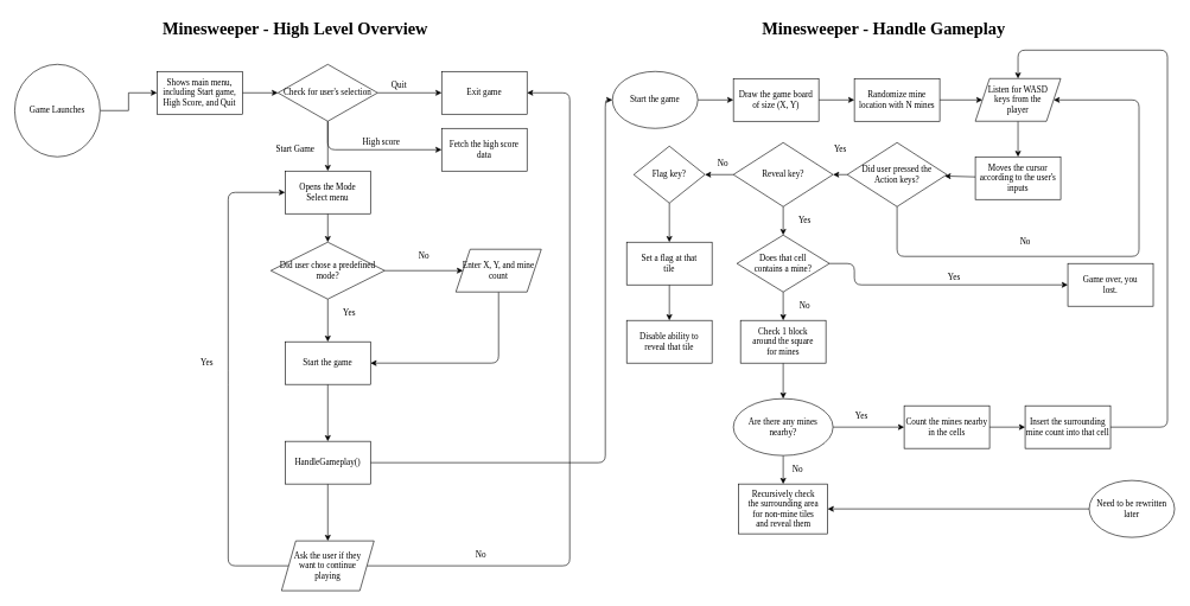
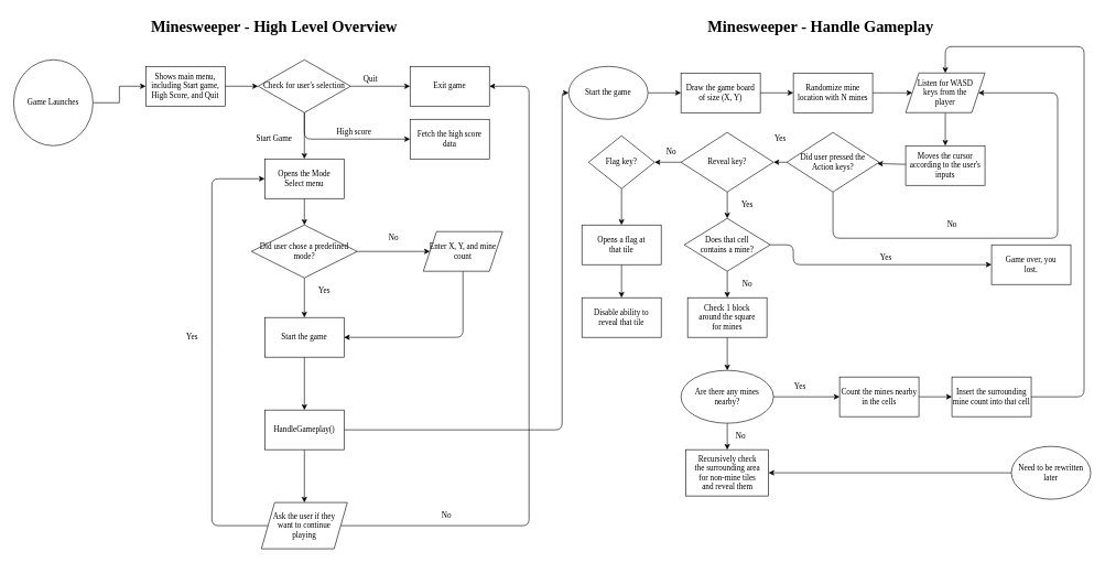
- <mxCell id="79" value="Set a flag at that tile" style="whiteSpace=wrap;html=1;spacing=17;fontFamily=Fira Sans;fontSource=https%3A%2F%2Ffonts.googleapis.com%2Fcss%3Ffamily%3DFira%2BSans;" parent="1" vertex="1"><mxGeometry x="880" y="340" width="120" height="60" as="geometry" /></mxCell>
+ <mxCell id="79" value="Opens a flag at that tile" style="whiteSpace=wrap;html=1;spacing=17;fontFamily=Fira Sans;fontSource=https%3A%2F%2Ffonts.googleapis.com%2Fcss%3Ffamily%3DFira%2BSans;" parent="1" vertex="1"><mxGeometry x="880" y="340" width="120" height="60" as="geometry" /></mxCell>
